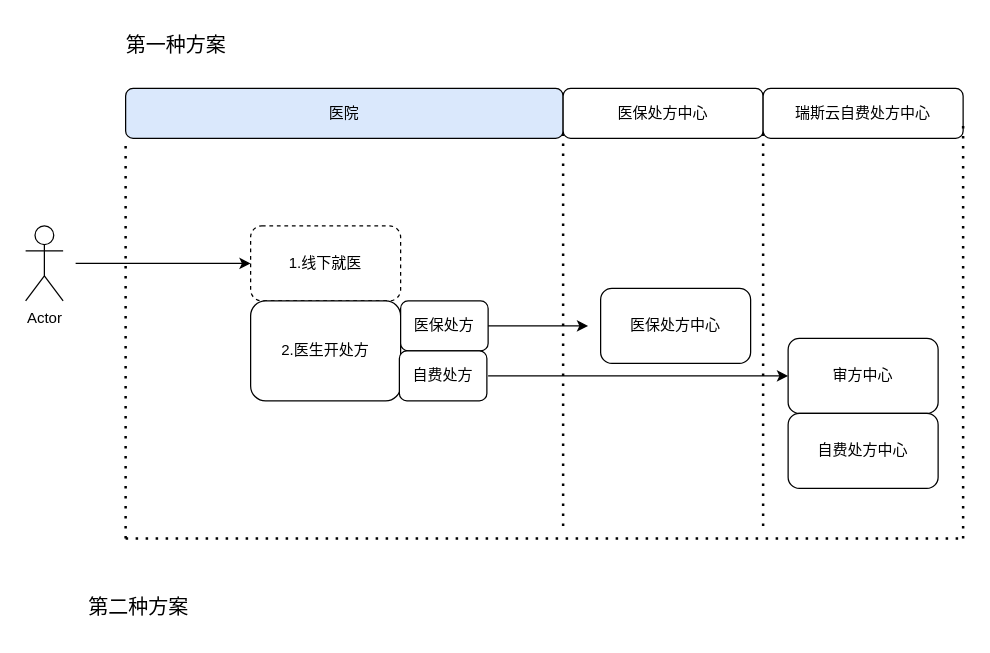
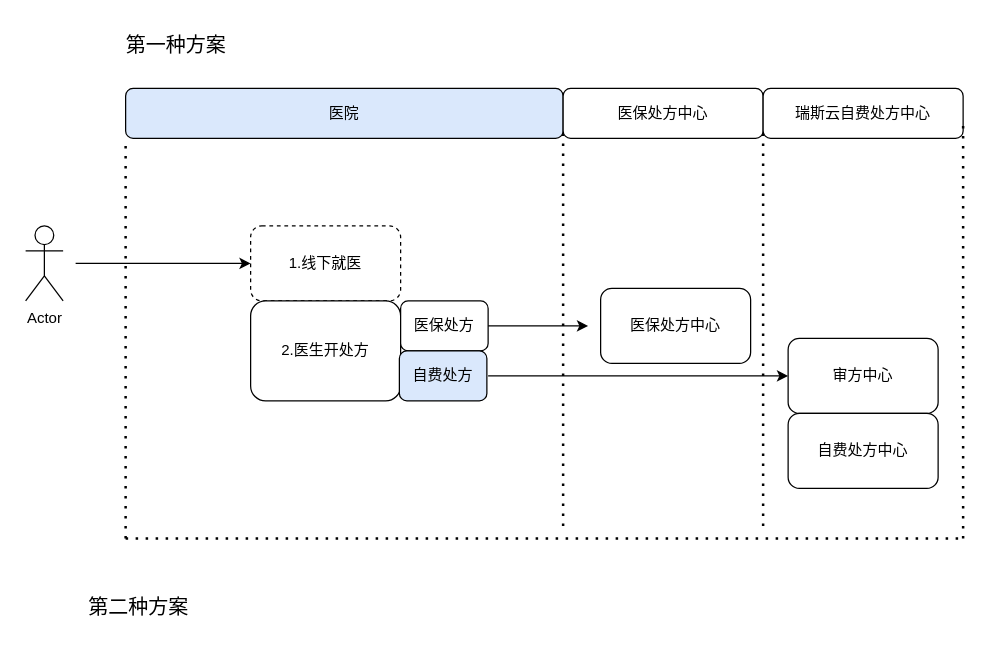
- <mxCell id="11" value="自费处方" style="rounded=1;whiteSpace=wrap;html=1;" vertex="1" parent="1"><mxGeometry x="319" y="280" width="70" height="40" as="geometry" /></mxCell>
+ <mxCell id="11" value="自费处方" style="rounded=1;whiteSpace=wrap;html=1;fillColor=#dae8fc;" vertex="1" parent="1"><mxGeometry x="319" y="280" width="70" height="40" as="geometry" /></mxCell>
